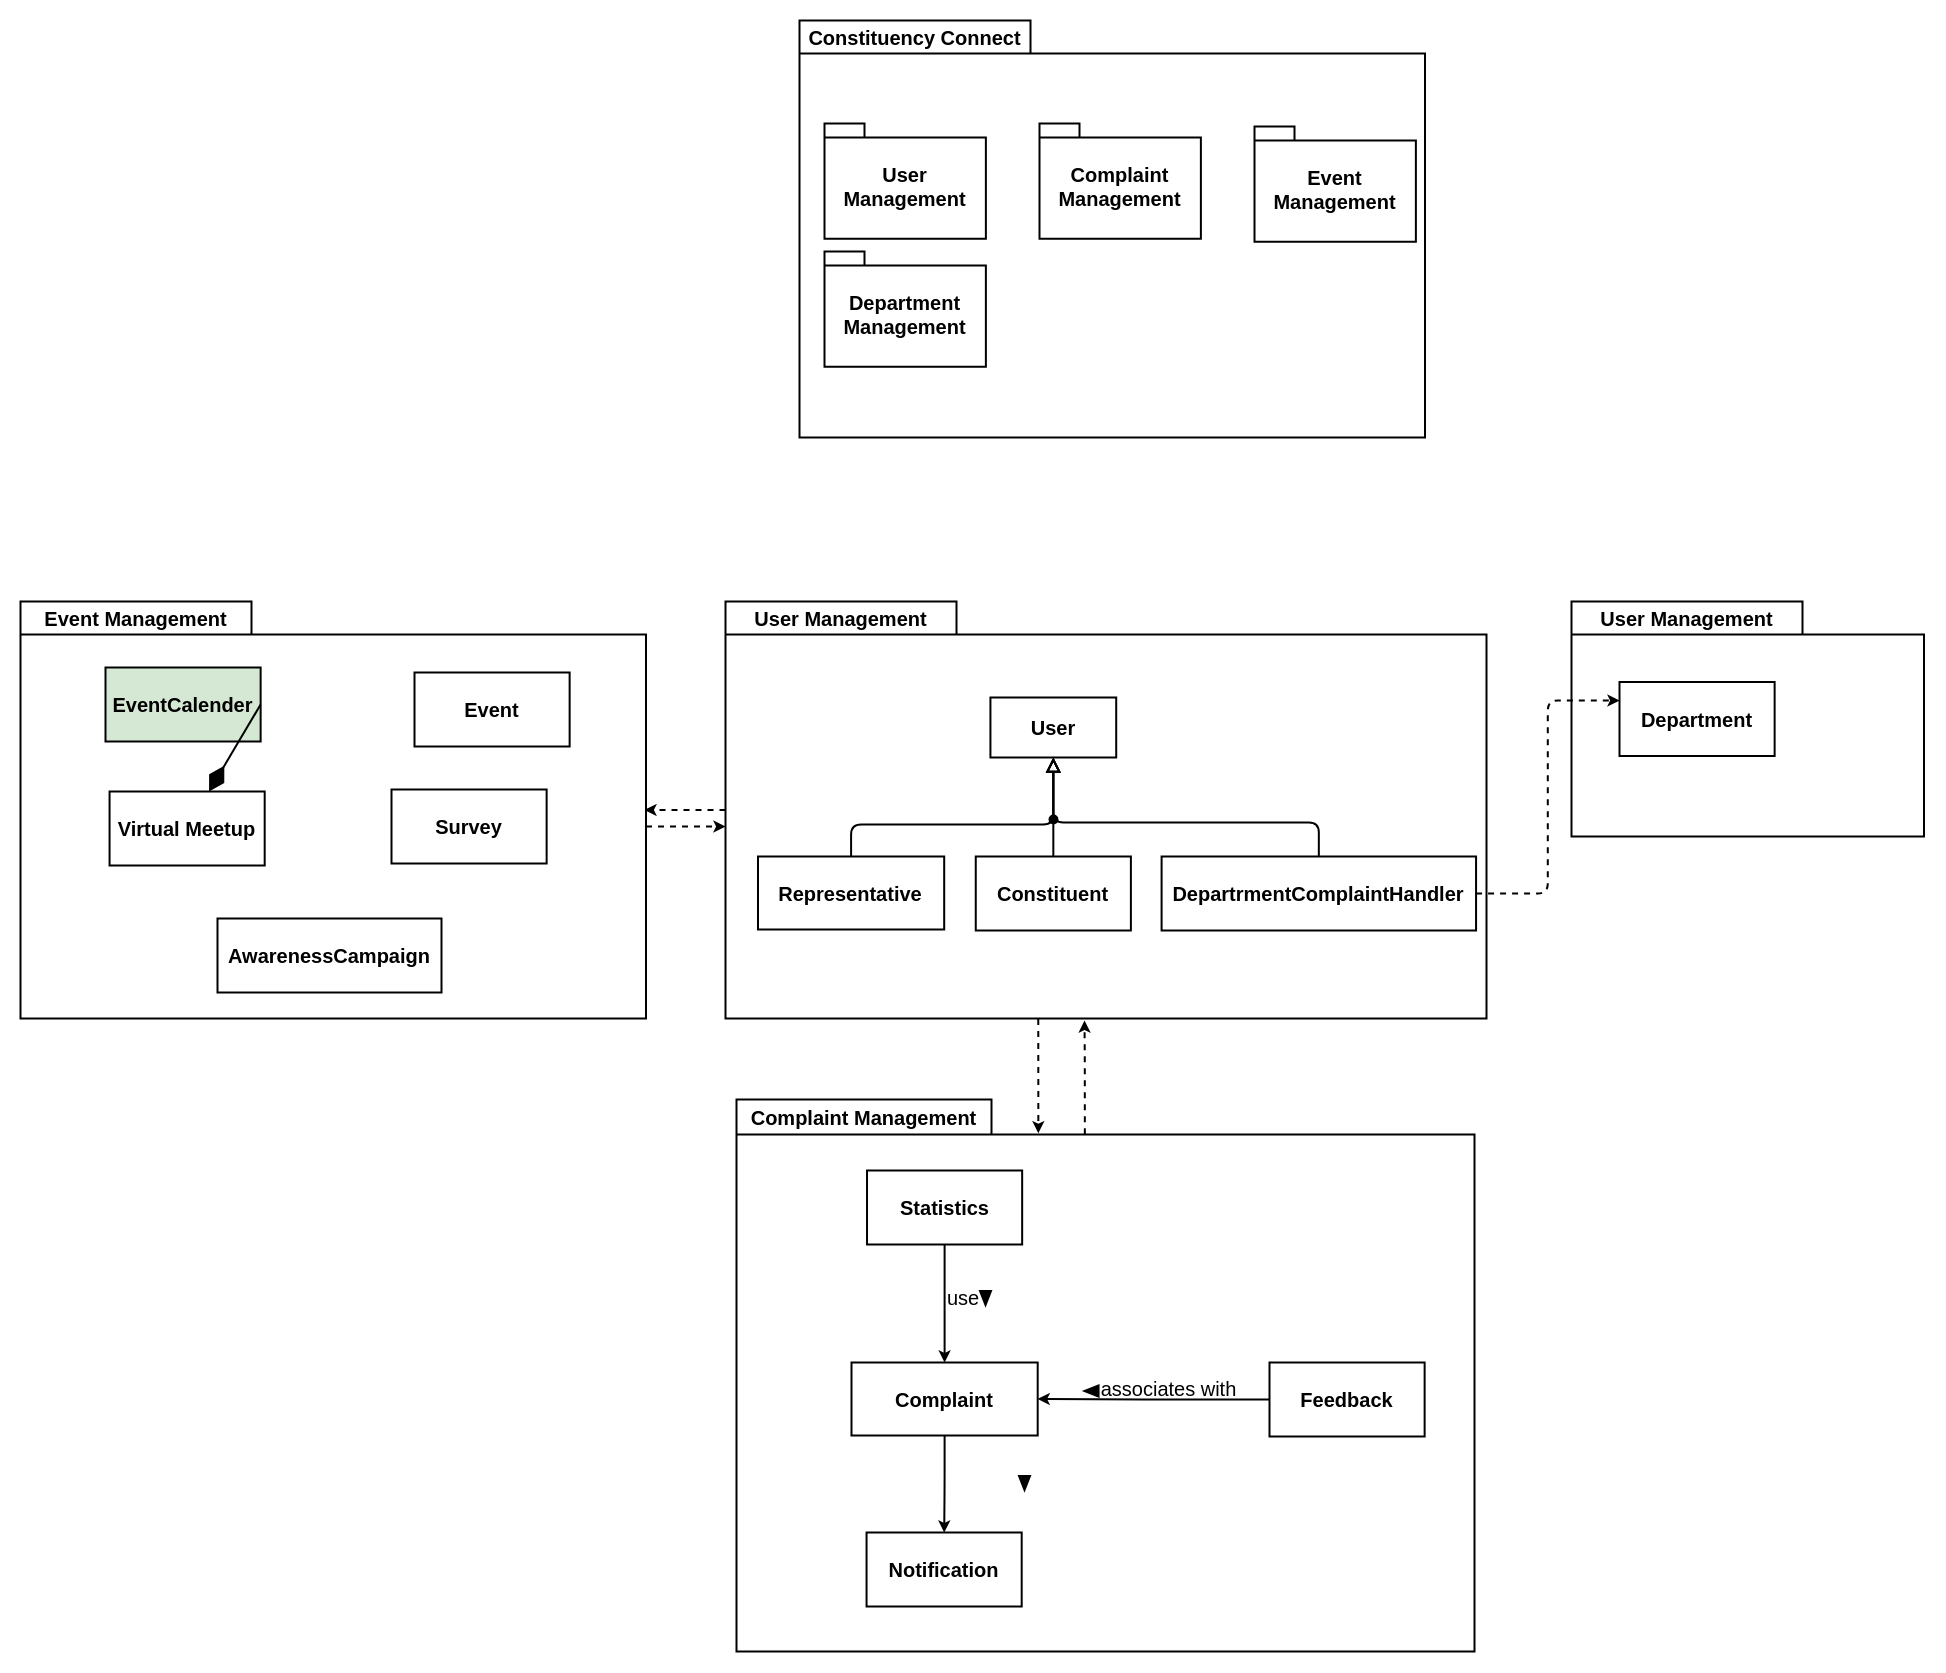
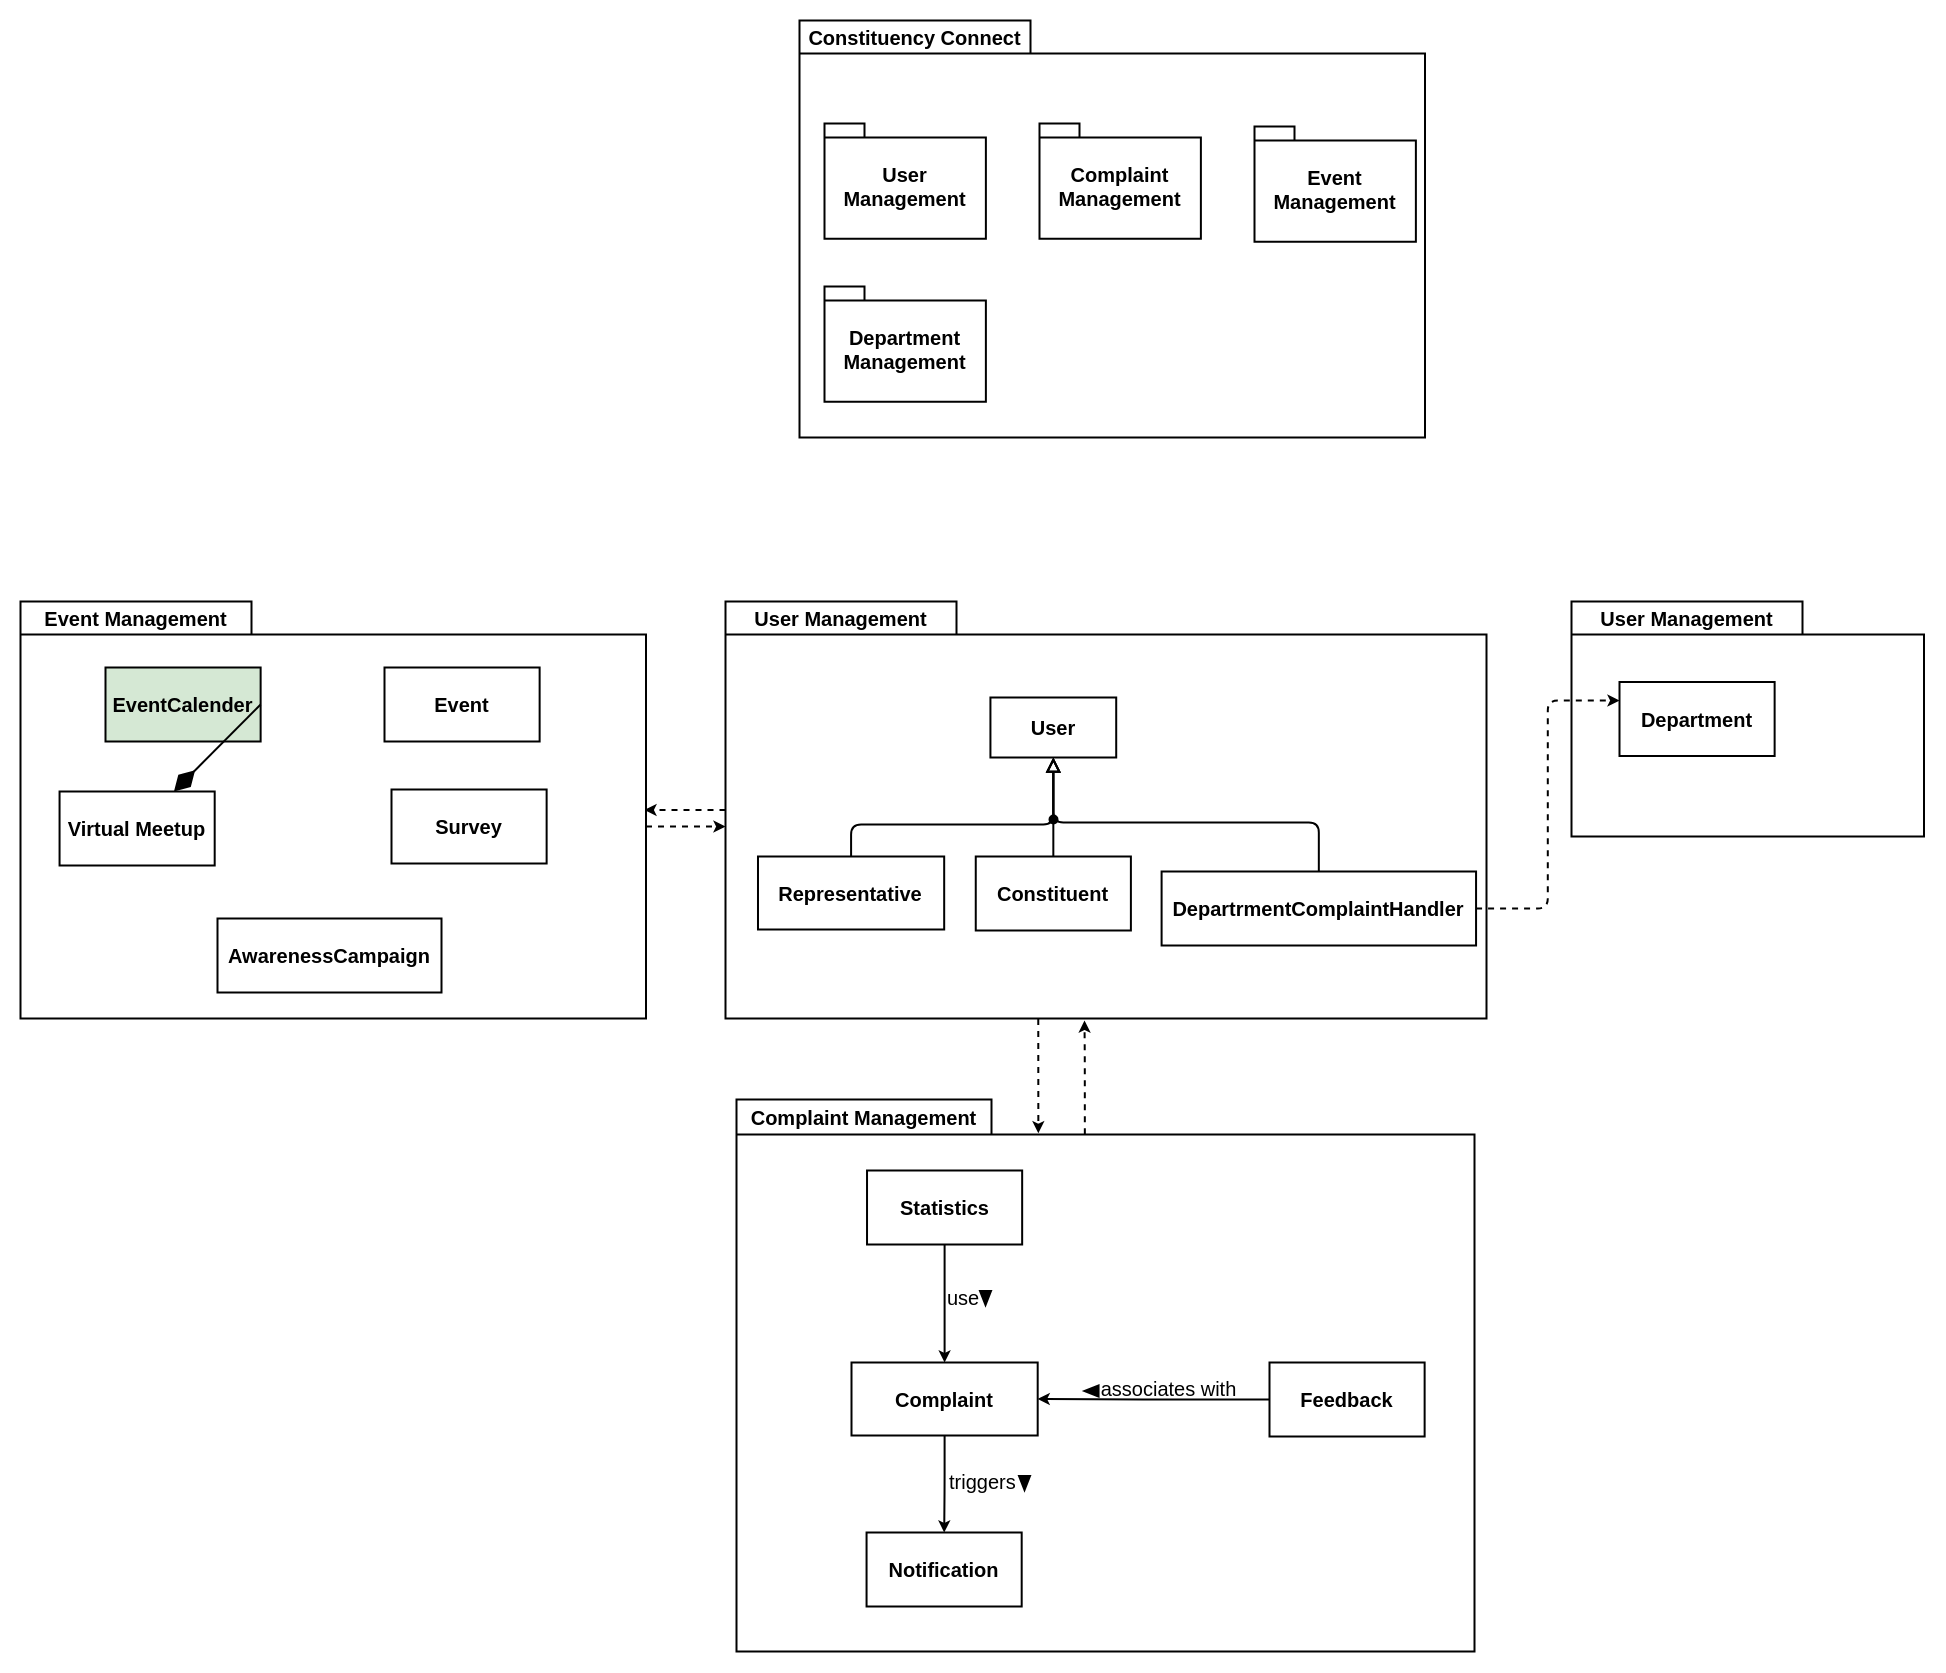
- <mxCell id="17" value="Department Management" style="shape=folder;fontStyle=1;spacingTop=10;tabWidth=40;tabHeight=14;tabPosition=left;html=1;whiteSpace=wrap;strokeWidth=2;fontSize=20;" parent="12" vertex="1"><mxGeometry x="25.003" y="231" width="161.376" height="115.268" as="geometry" /></mxCell>
+ <mxCell id="17" value="Department Management" style="shape=folder;fontStyle=1;spacingTop=10;tabWidth=40;tabHeight=14;tabPosition=left;html=1;whiteSpace=wrap;strokeWidth=2;fontSize=20;" parent="12" vertex="1"><mxGeometry x="25.003" y="266.0" width="161.376" height="115.268" as="geometry" /></mxCell>
- <mxCell id="49" value="&lt;b&gt;Event&lt;/b&gt;" style="rounded=0;whiteSpace=wrap;html=1;fontSize=20;strokeWidth=2;" parent="42" vertex="1"><mxGeometry x="394" y="71" width="155.135" height="74" as="geometry" /></mxCell>
+ <mxCell id="49" value="&lt;b&gt;Event&lt;/b&gt;" style="rounded=0;whiteSpace=wrap;html=1;fontSize=20;strokeWidth=2;" parent="42" vertex="1"><mxGeometry x="364" y="66" width="155.135" height="74" as="geometry" /></mxCell>
- <mxCell id="45" value="&lt;b&gt;Virtual Meetup&lt;/b&gt;" style="rounded=0;whiteSpace=wrap;html=1;fontSize=20;strokeWidth=2;" parent="43" vertex="1"><mxGeometry x="89.06" y="190" width="155.135" height="74" as="geometry" /></mxCell>
+ <mxCell id="45" value="&lt;b&gt;Virtual Meetup&lt;/b&gt;" style="rounded=0;whiteSpace=wrap;html=1;fontSize=20;strokeWidth=2;" parent="43" vertex="1"><mxGeometry x="39.06" y="190" width="155.135" height="74" as="geometry" /></mxCell>
- <mxCell id="8" value="&lt;b&gt;DepartrmentComplaintHandler&lt;/b&gt;" style="rounded=0;whiteSpace=wrap;html=1;fontSize=20;strokeWidth=2;" parent="3" vertex="1"><mxGeometry x="436.103" y="255" width="314.463" height="74" as="geometry" /></mxCell>
+ <mxCell id="8" value="&lt;b&gt;DepartrmentComplaintHandler&lt;/b&gt;" style="rounded=0;whiteSpace=wrap;html=1;fontSize=20;strokeWidth=2;" parent="3" vertex="1"><mxGeometry x="436.103" y="270" width="314.463" height="74" as="geometry" /></mxCell>
+ <mxCell id="33" value="&lt;font style=&quot;font-size: 20px;&quot;&gt;triggers&lt;/font&gt;" style="text;whiteSpace=wrap;html=1;strokeWidth=2;" parent="23" vertex="1"><mxGeometry x="211" y="364" width="49" height="36" as="geometry" /></mxCell>
